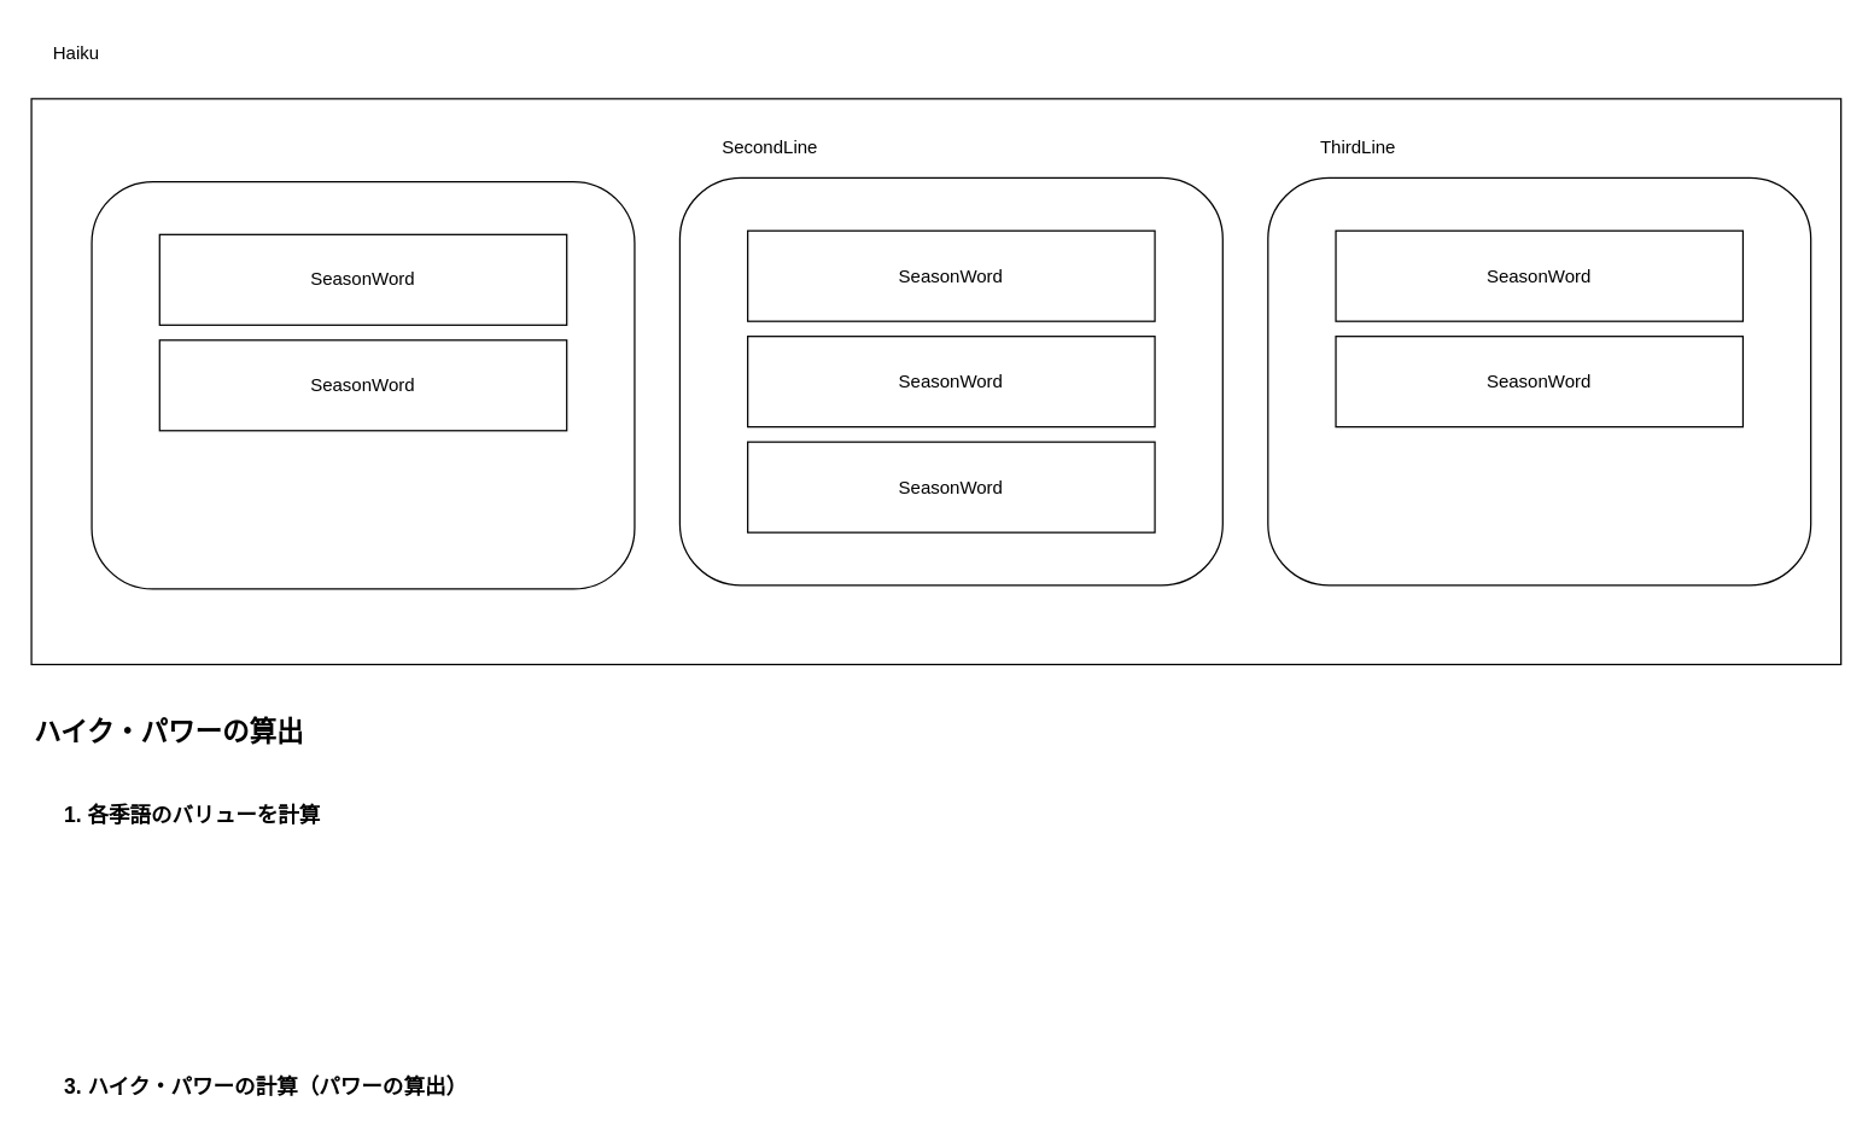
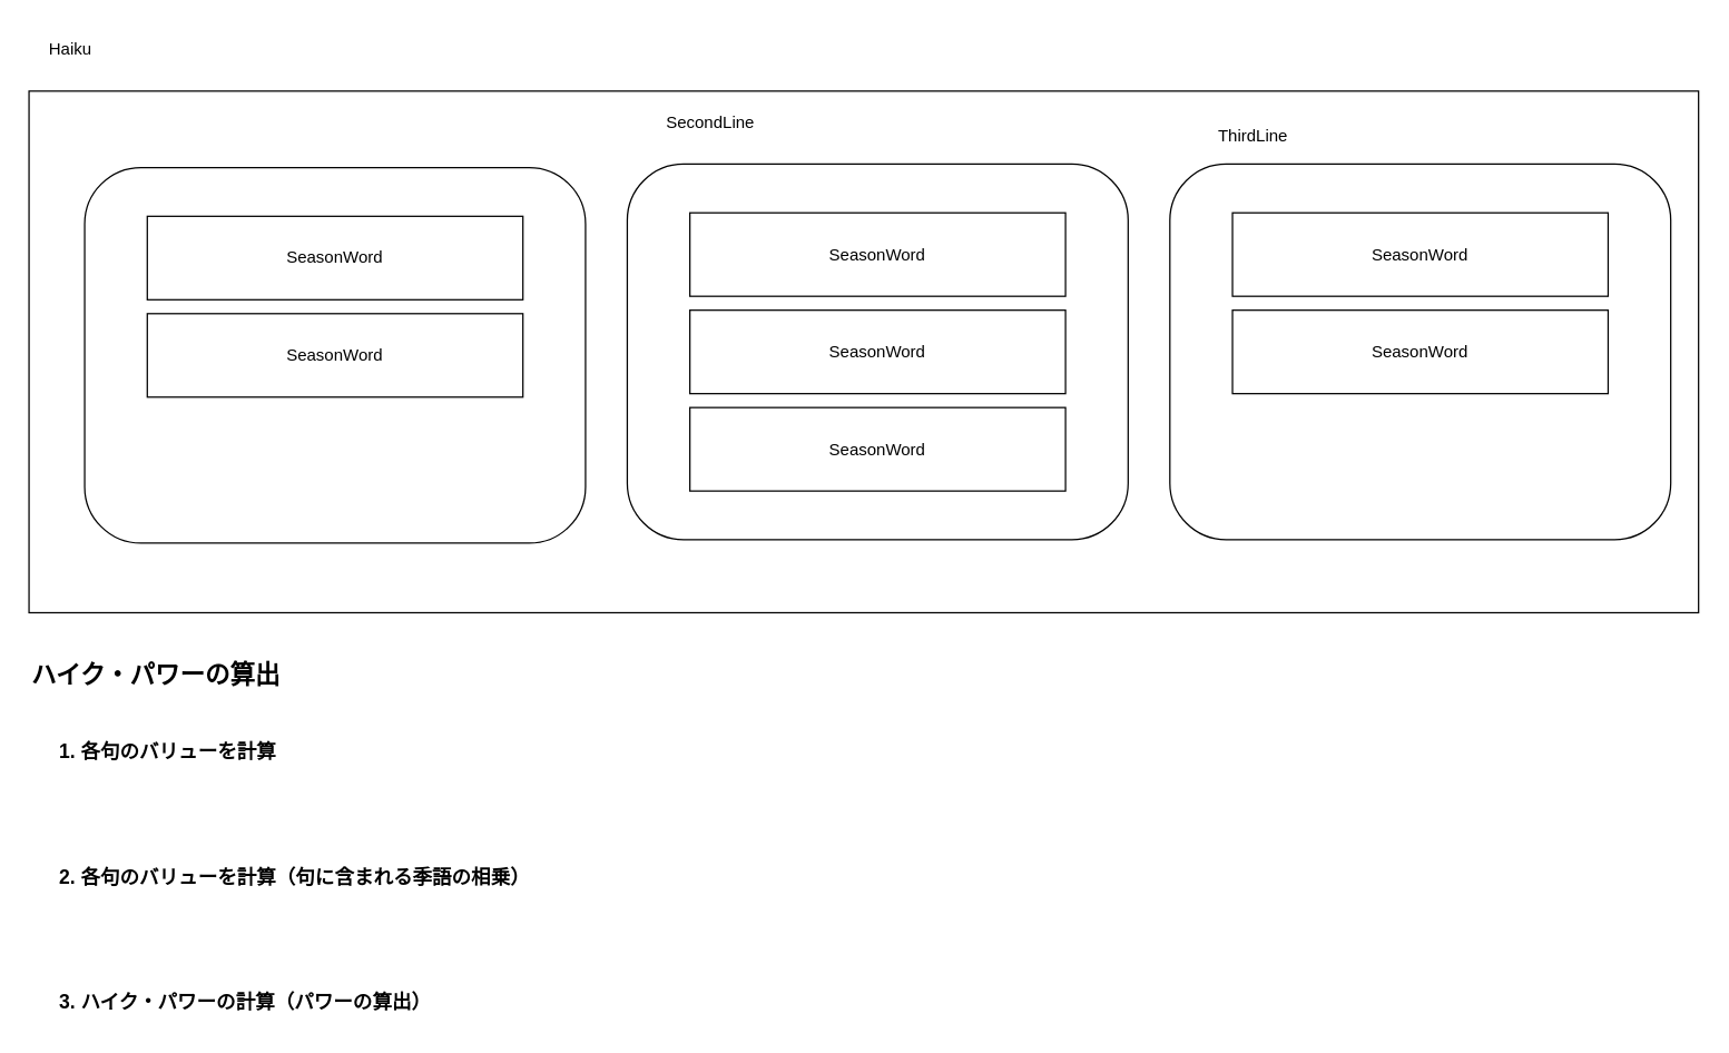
- <mxCell id="10" value="SecondLine" style="text;html=1;strokeColor=none;fillColor=none;align=center;verticalAlign=middle;whiteSpace=wrap;rounded=0;" parent="1" vertex="1"><mxGeometry x="480" y="82.5" width="60" height="30" as="geometry" /></mxCell>
+ <mxCell id="10" value="SecondLine" style="text;html=1;strokeColor=none;fillColor=none;align=center;verticalAlign=middle;whiteSpace=wrap;rounded=0;" parent="1" vertex="1"><mxGeometry x="480" y="72.5" width="60" height="30" as="geometry" /></mxCell>
- <mxCell id="17" value="&lt;h3&gt;1. 各季語のバリューを計算&lt;/h3&gt;" style="text;html=1;strokeColor=none;fillColor=none;align=left;verticalAlign=middle;whiteSpace=wrap;rounded=0;" parent="1" vertex="1"><mxGeometry x="40" y="525" width="470" height="30" as="geometry" /></mxCell>
+ <mxCell id="17" value="&lt;h3&gt;1. 各句のバリューを計算&lt;/h3&gt;" style="text;html=1;strokeColor=none;fillColor=none;align=left;verticalAlign=middle;whiteSpace=wrap;rounded=0;" parent="1" vertex="1"><mxGeometry x="40" y="525" width="470" height="30" as="geometry" /></mxCell>
+ <mxCell id="18" value="&lt;h3&gt;2. 各句のバリューを計算（句に含まれる季語の相乗）&lt;/h3&gt;" style="text;html=1;strokeColor=none;fillColor=none;align=left;verticalAlign=middle;whiteSpace=wrap;rounded=0;" parent="1" vertex="1"><mxGeometry x="40" y="615" width="470" height="30" as="geometry" /></mxCell>
